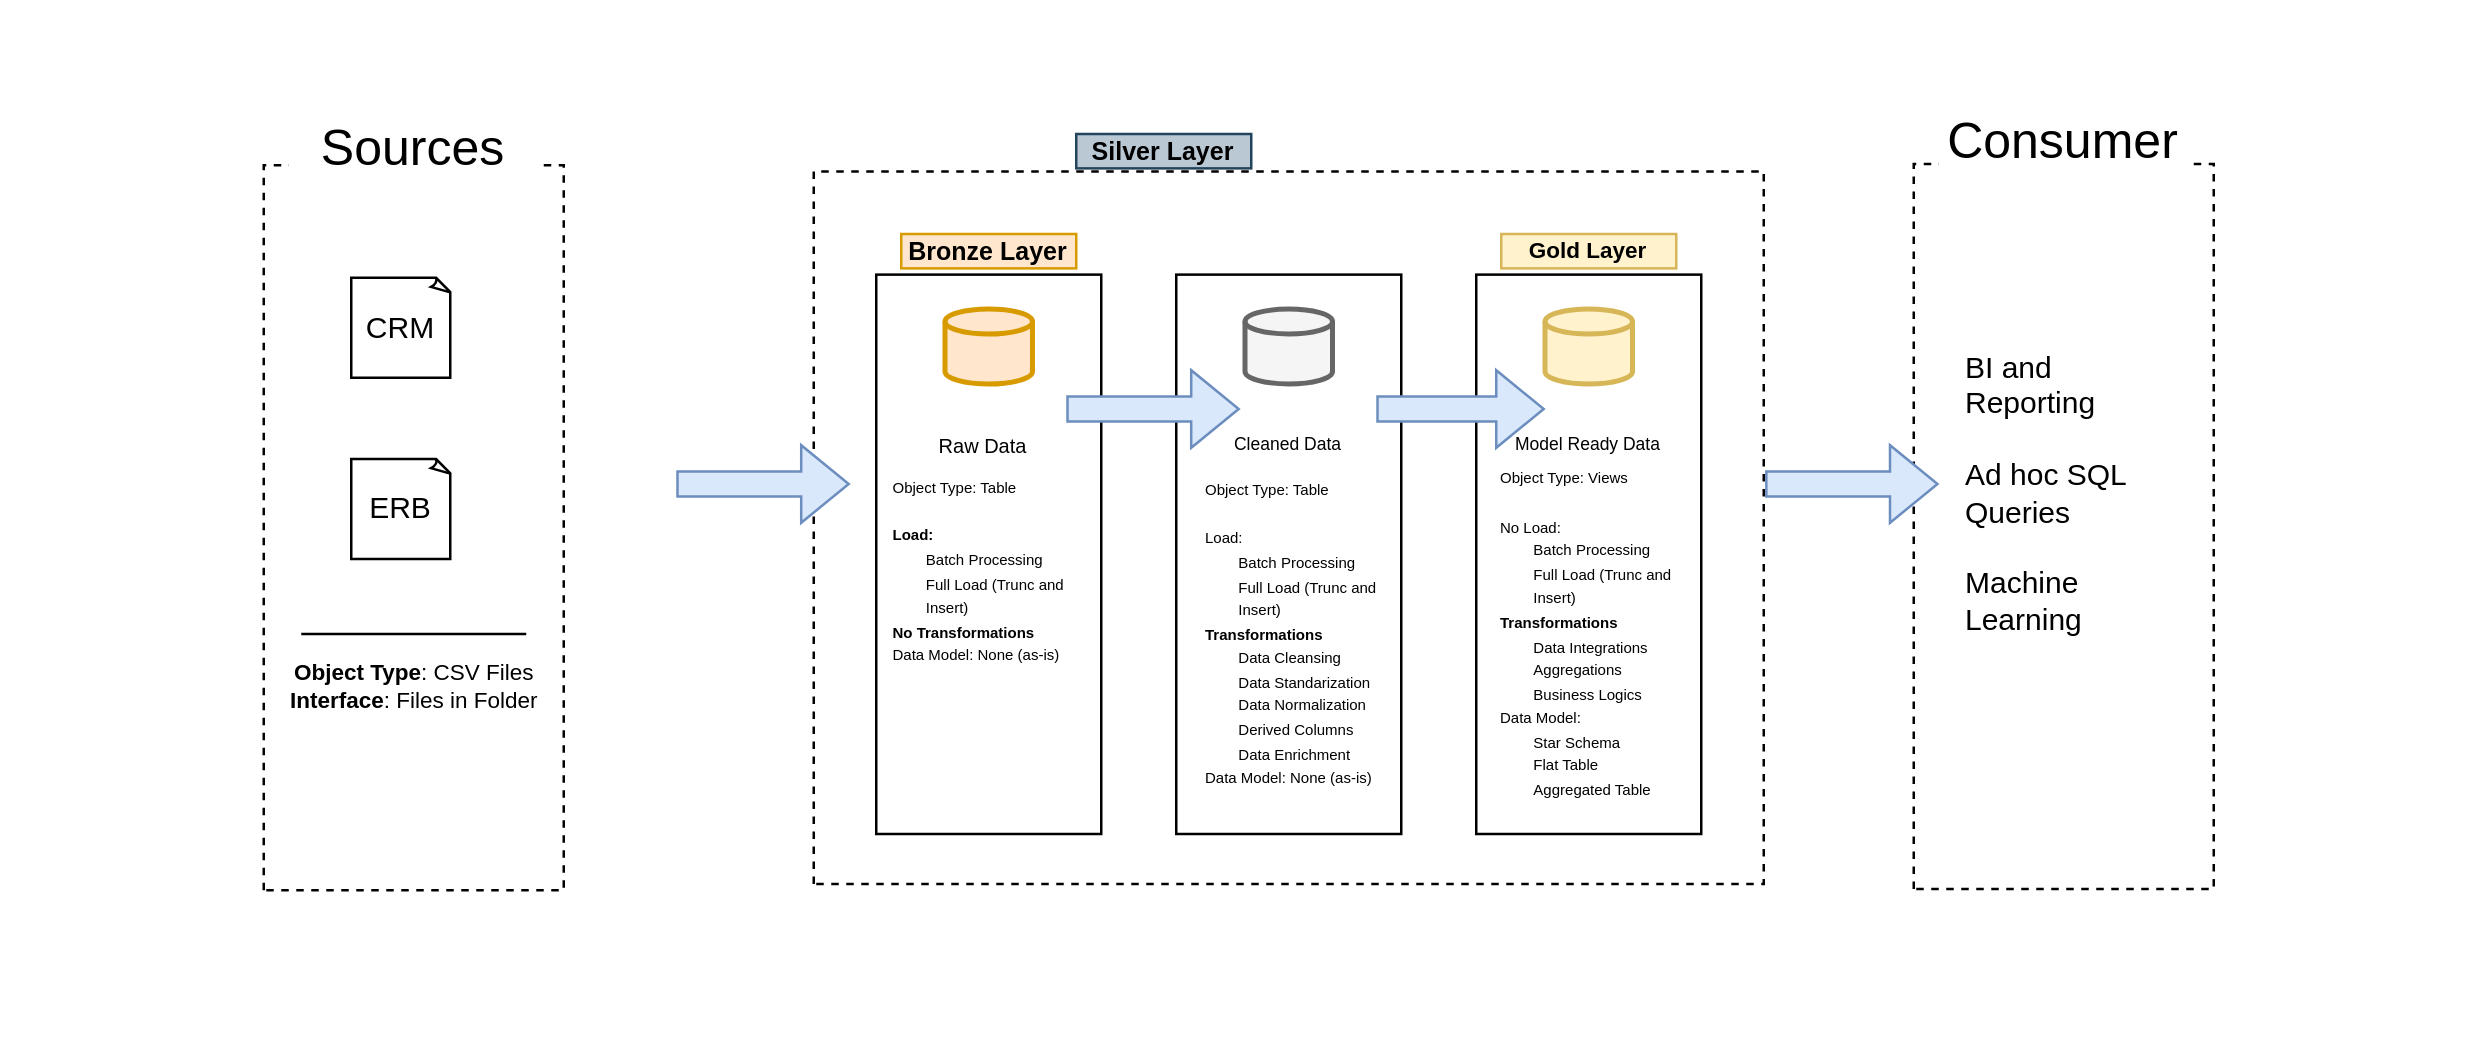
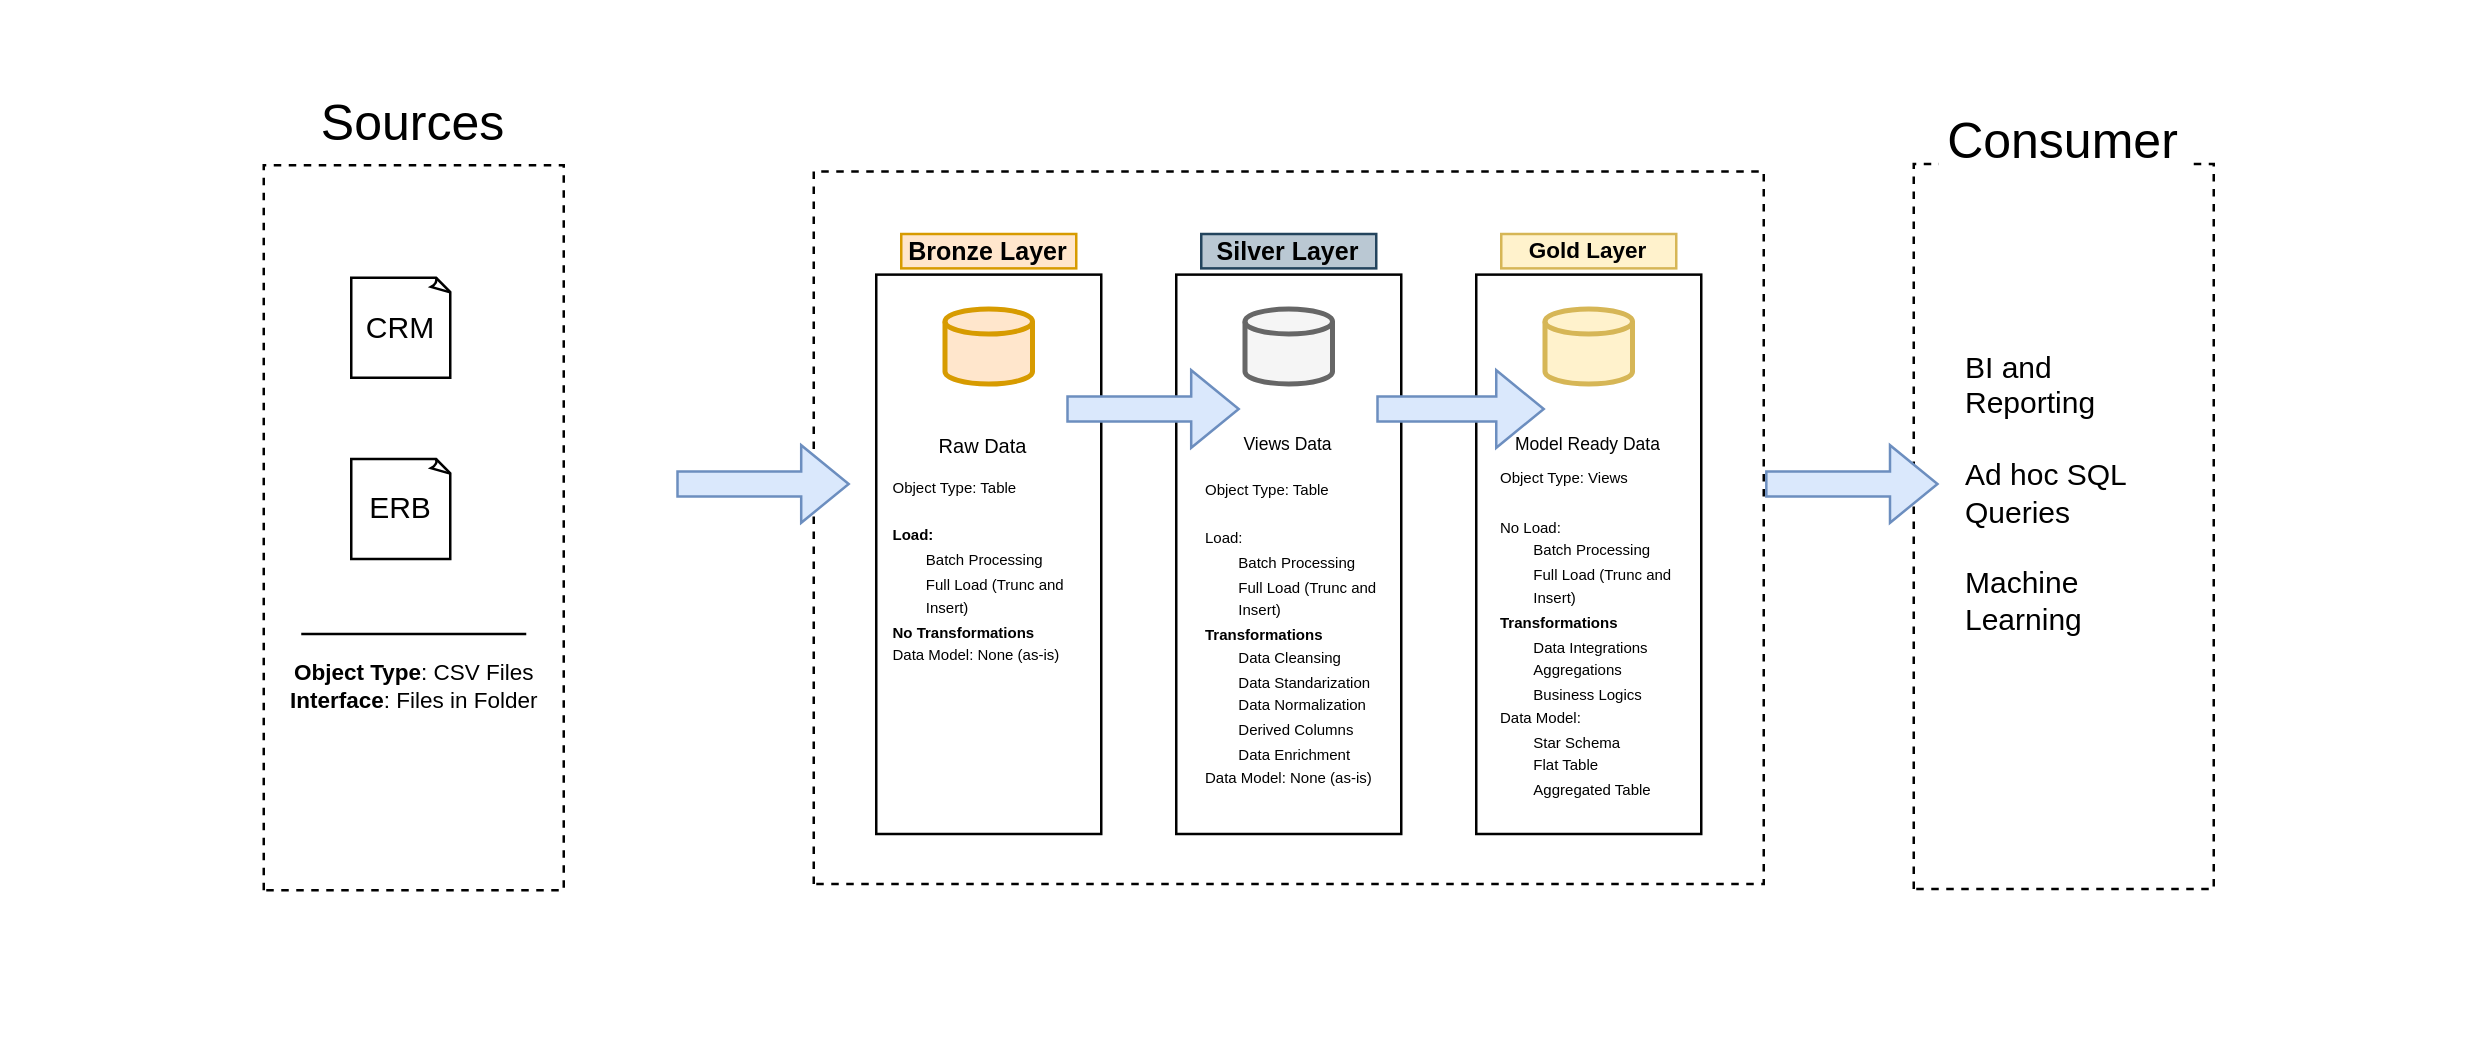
- <mxCell id="3" value="&lt;font style=&quot;font-size: 20px;&quot;&gt;Sources&lt;/font&gt;" style="rounded=0;whiteSpace=wrap;html=1;strokeColor=none;fillColor=default;" vertex="1" parent="1"><mxGeometry x="115" y="43" width="100" height="30" as="geometry" /></mxCell>
+ <mxCell id="3" value="&lt;font style=&quot;font-size: 20px;&quot;&gt;Sources&lt;/font&gt;" style="rounded=0;whiteSpace=wrap;html=1;strokeColor=none;fillColor=default;" vertex="1" parent="1"><mxGeometry x="115" y="33" width="100" height="30" as="geometry" /></mxCell>
- <mxCell id="9" value="&lt;font&gt;Silver Layer&lt;/font&gt;" style="rounded=0;whiteSpace=wrap;html=1;fillColor=#bac8d3;strokeColor=#23445d;fontSize=10;fontStyle=1" vertex="1" parent="1"><mxGeometry x="430" y="53" width="70" height="13.75" as="geometry" /></mxCell>
+ <mxCell id="9" value="&lt;font&gt;Silver Layer&lt;/font&gt;" style="rounded=0;whiteSpace=wrap;html=1;fillColor=#bac8d3;strokeColor=#23445d;fontSize=10;fontStyle=1" vertex="1" parent="1"><mxGeometry x="480" y="93" width="70" height="13.75" as="geometry" /></mxCell>
- <mxCell id="25" value="&lt;span&gt;Cleaned Data&lt;/span&gt;" style="text;html=1;align=center;verticalAlign=middle;whiteSpace=wrap;rounded=0;fontSize=7;" vertex="1" parent="1"><mxGeometry x="485" y="163" width="60" height="30" as="geometry" /></mxCell>
+ <mxCell id="25" value="&lt;span&gt;Views Data&lt;/span&gt;" style="text;html=1;align=center;verticalAlign=middle;whiteSpace=wrap;rounded=0;fontSize=7;" vertex="1" parent="1"><mxGeometry x="485" y="163" width="60" height="30" as="geometry" /></mxCell>
